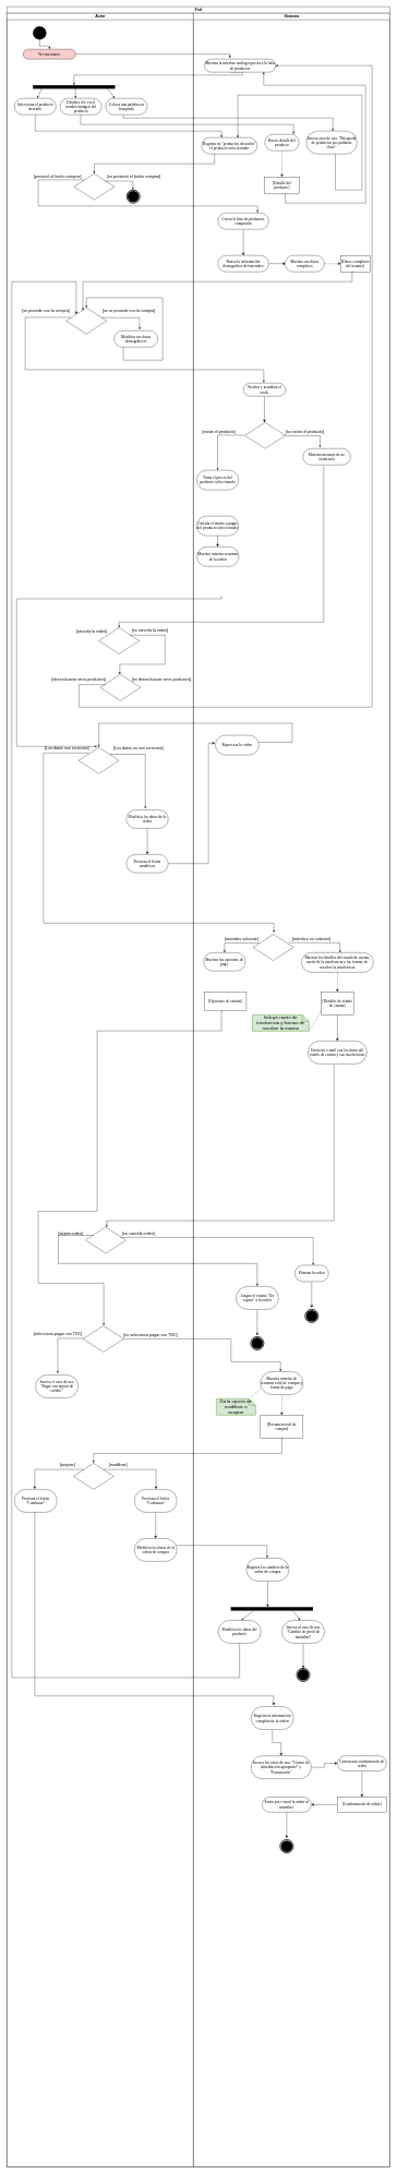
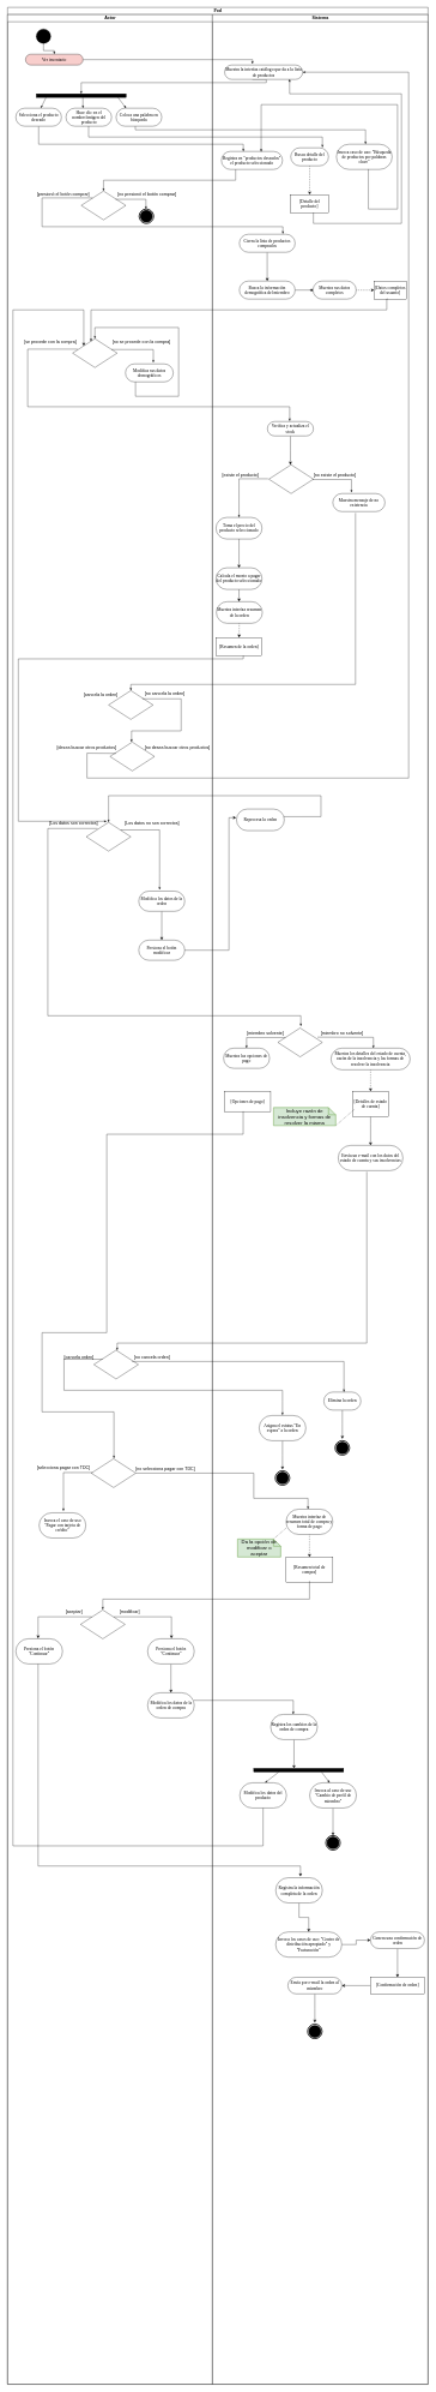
- <mxCell id="15" value="Detalles clic en el nombre/imágen del producto" style="rounded=1;whiteSpace=wrap;html=1;shadow=0;comic=0;labelBackgroundColor=none;strokeColor=#000000;strokeWidth=1;fillColor=#ffffff;fontFamily=Verdana;fontSize=12;fontColor=#000000;align=center;arcSize=50;" parent="6" vertex="1"><mxGeometry x="162.5" y="260" width="127" height="50" as="geometry" /></mxCell>
+ <mxCell id="15" value="Hace clic en el nombre/imágen del producto" style="rounded=1;whiteSpace=wrap;html=1;shadow=0;comic=0;labelBackgroundColor=none;strokeColor=#000000;strokeWidth=1;fillColor=#ffffff;fontFamily=Verdana;fontSize=12;fontColor=#000000;align=center;arcSize=50;" parent="6" vertex="1"><mxGeometry x="162.5" y="260" width="127" height="50" as="geometry" /></mxCell>
+ <mxCell id="87" value="" style="edgeStyle=orthogonalEdgeStyle;rounded=0;orthogonalLoop=1;jettySize=auto;html=1;" parent="61" source="83" target="85" edge="1"><mxGeometry relative="1" as="geometry" /></mxCell>
+ <mxCell id="133" value="" style="edgeStyle=none;rounded=0;orthogonalLoop=1;jettySize=auto;html=1;dashed=1;" edge="1" parent="61" source="134" target="86"><mxGeometry relative="1" as="geometry" /></mxCell>
+ <mxCell id="86" value="[Resumen de la orden]" style="rounded=0;whiteSpace=wrap;html=1;shadow=0;comic=0;labelBackgroundColor=none;strokeColor=#000000;strokeWidth=1;fillColor=#ffffff;fontFamily=Verdana;fontSize=12;fontColor=#000000;align=center;arcSize=50;" parent="61" vertex="1"><mxGeometry x="10" y="1730" width="128" height="50" as="geometry" /></mxCell>
- <mxCell id="94" value="[Opciones de estatus]" style="rounded=0;whiteSpace=wrap;html=1;shadow=0;comic=0;labelBackgroundColor=none;strokeColor=#000000;strokeWidth=1;fillColor=#ffffff;fontFamily=Verdana;fontSize=12;fontColor=#000000;align=center;arcSize=50;" parent="61" vertex="1"><mxGeometry x="34" y="2990" width="128" height="56" as="geometry" /></mxCell>
+ <mxCell id="94" value="[Opciones de pago]" style="rounded=0;whiteSpace=wrap;html=1;shadow=0;comic=0;labelBackgroundColor=none;strokeColor=#000000;strokeWidth=1;fillColor=#ffffff;fontFamily=Verdana;fontSize=12;fontColor=#000000;align=center;arcSize=50;" parent="61" vertex="1"><mxGeometry x="34" y="2990" width="128" height="56" as="geometry" /></mxCell>
- <mxCell id="139" value="Incluye razón de insolvencia y formas de resolver la miama" style="shape=note;strokeWidth=2;fontSize=14;size=20;whiteSpace=wrap;html=1;rounded=1;fillColor=#d5e8d4;strokeColor=#82b366;" vertex="1" parent="61"><mxGeometry x="180" y="3060" width="173" height="50" as="geometry" /></mxCell>
+ <mxCell id="139" value="Incluye razón de insolvencia y formas de resolver la miama" style="shape=note;strokeWidth=2;fontSize=14;size=20;whiteSpace=wrap;html=1;rounded=1;fillColor=#d5e8d4;strokeColor=#82b366;" vertex="1" parent="61"><mxGeometry x="170" y="3035" width="173" height="50" as="geometry" /></mxCell>
- <mxCell id="152" value="[tarjeta orden]" style="text;html=1;resizable=0;points=[];autosize=1;align=left;verticalAlign=top;spacingTop=-4;" parent="1" vertex="1"><mxGeometry x="176" y="3757" width="100" height="20" as="geometry" /></mxCell>
+ <mxCell id="152" value="[cancela orden]" style="text;html=1;resizable=0;points=[];autosize=1;align=left;verticalAlign=top;spacingTop=-4;" parent="1" vertex="1"><mxGeometry x="176" y="3757" width="100" height="20" as="geometry" /></mxCell>
